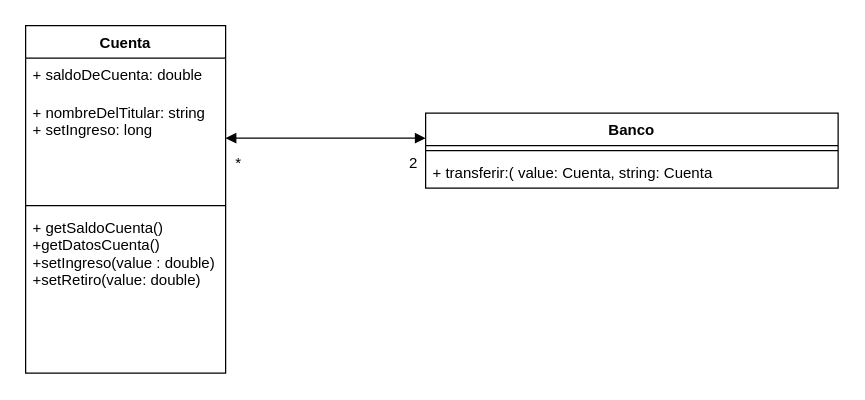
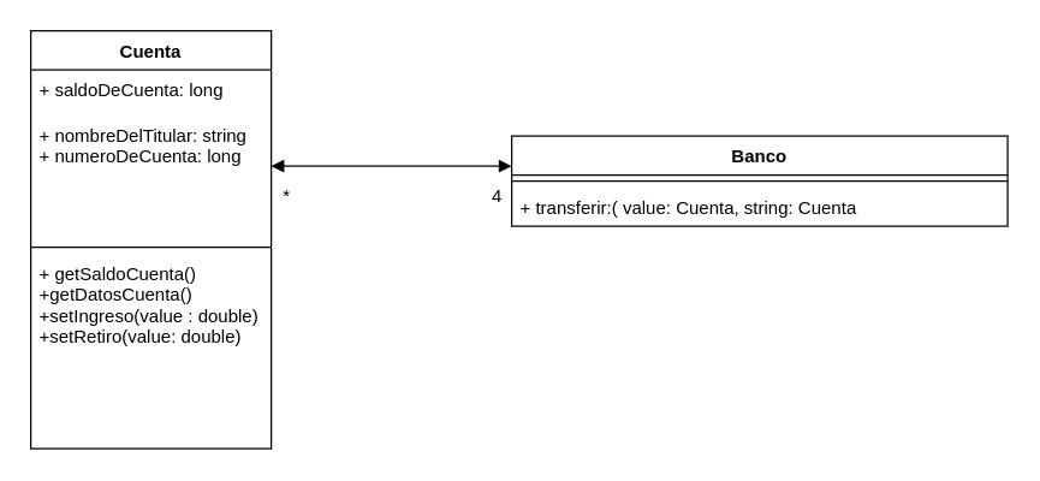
- <mxCell id="3" value="+ saldoDeCuenta: double" style="text;strokeColor=none;fillColor=none;align=left;verticalAlign=top;spacingLeft=4;spacingRight=4;overflow=hidden;rotatable=0;points=[[0,0.5],[1,0.5]];portConstraint=eastwest;" parent="2" vertex="1"><mxGeometry y="26" width="160" height="30" as="geometry" /></mxCell>
+ <mxCell id="3" value="+ saldoDeCuenta: long" style="text;strokeColor=none;fillColor=none;align=left;verticalAlign=top;spacingLeft=4;spacingRight=4;overflow=hidden;rotatable=0;points=[[0,0.5],[1,0.5]];portConstraint=eastwest;" parent="2" vertex="1"><mxGeometry y="26" width="160" height="30" as="geometry" /></mxCell>
- <mxCell id="4" value="+ nombreDelTitular: string&#10;+ setIngreso: long&#10;" style="text;strokeColor=none;fillColor=none;align=left;verticalAlign=top;spacingLeft=4;spacingRight=4;overflow=hidden;rotatable=0;points=[[0,0.5],[1,0.5]];portConstraint=eastwest;" parent="2" vertex="1"><mxGeometry y="56" width="160" height="84" as="geometry" /></mxCell>
+ <mxCell id="4" value="+ nombreDelTitular: string&#10;+ numeroDeCuenta: long&#10;" style="text;strokeColor=none;fillColor=none;align=left;verticalAlign=top;spacingLeft=4;spacingRight=4;overflow=hidden;rotatable=0;points=[[0,0.5],[1,0.5]];portConstraint=eastwest;" parent="2" vertex="1"><mxGeometry y="56" width="160" height="84" as="geometry" /></mxCell>
- <mxCell id="11" value="2" style="text;html=1;align=center;verticalAlign=middle;resizable=0;points=[];autosize=1;strokeColor=none;fillColor=none;" vertex="1" parent="1"><mxGeometry x="315" y="115" width="30" height="30" as="geometry" /></mxCell>
+ <mxCell id="11" value="4" style="text;html=1;align=center;verticalAlign=middle;resizable=0;points=[];autosize=1;strokeColor=none;fillColor=none;" vertex="1" parent="1"><mxGeometry x="315" y="115" width="30" height="30" as="geometry" /></mxCell>
